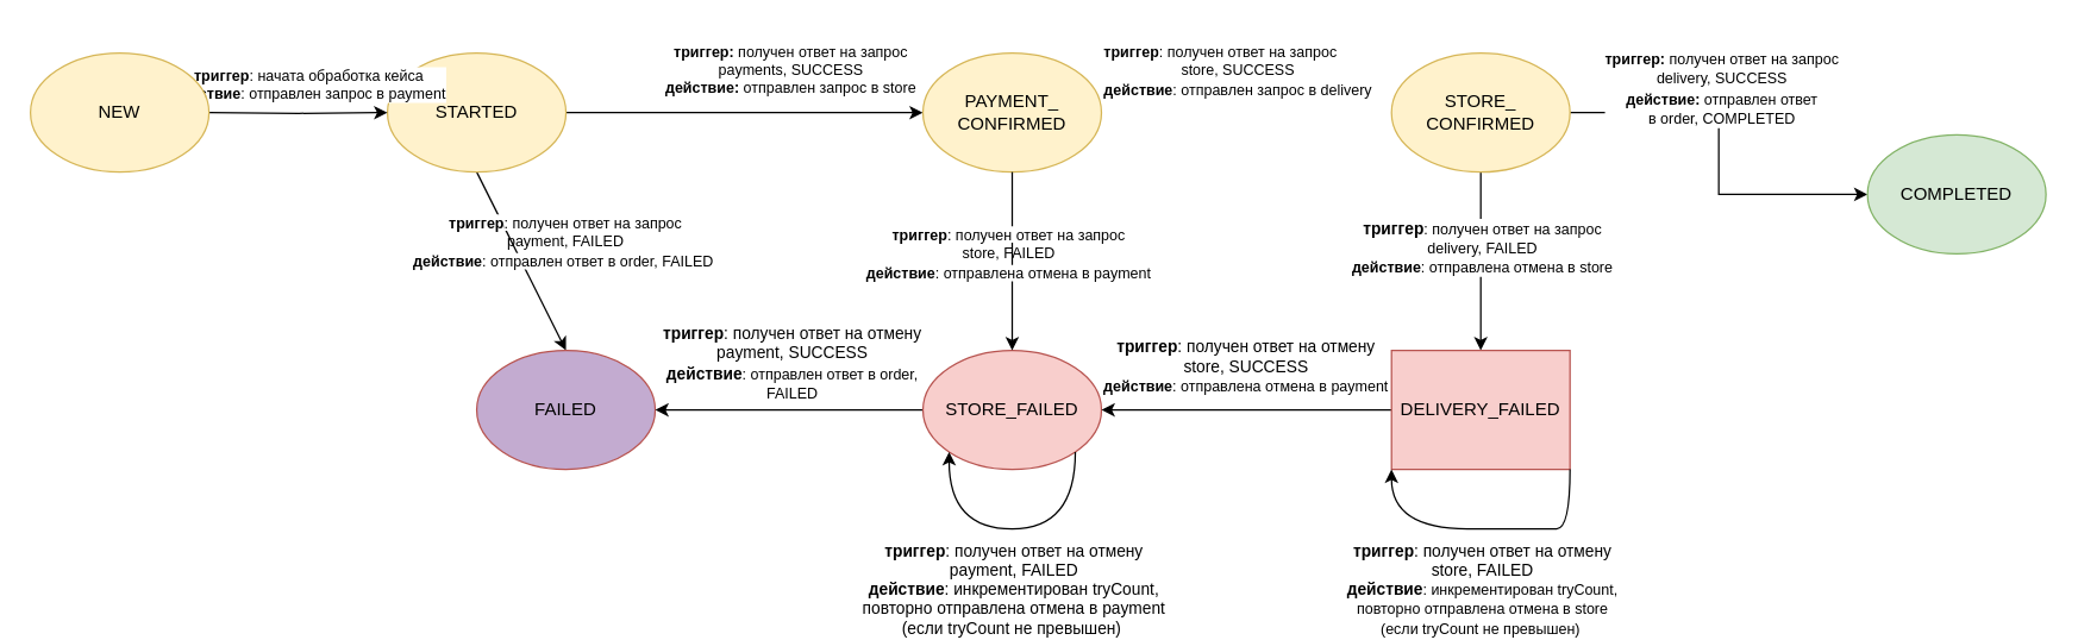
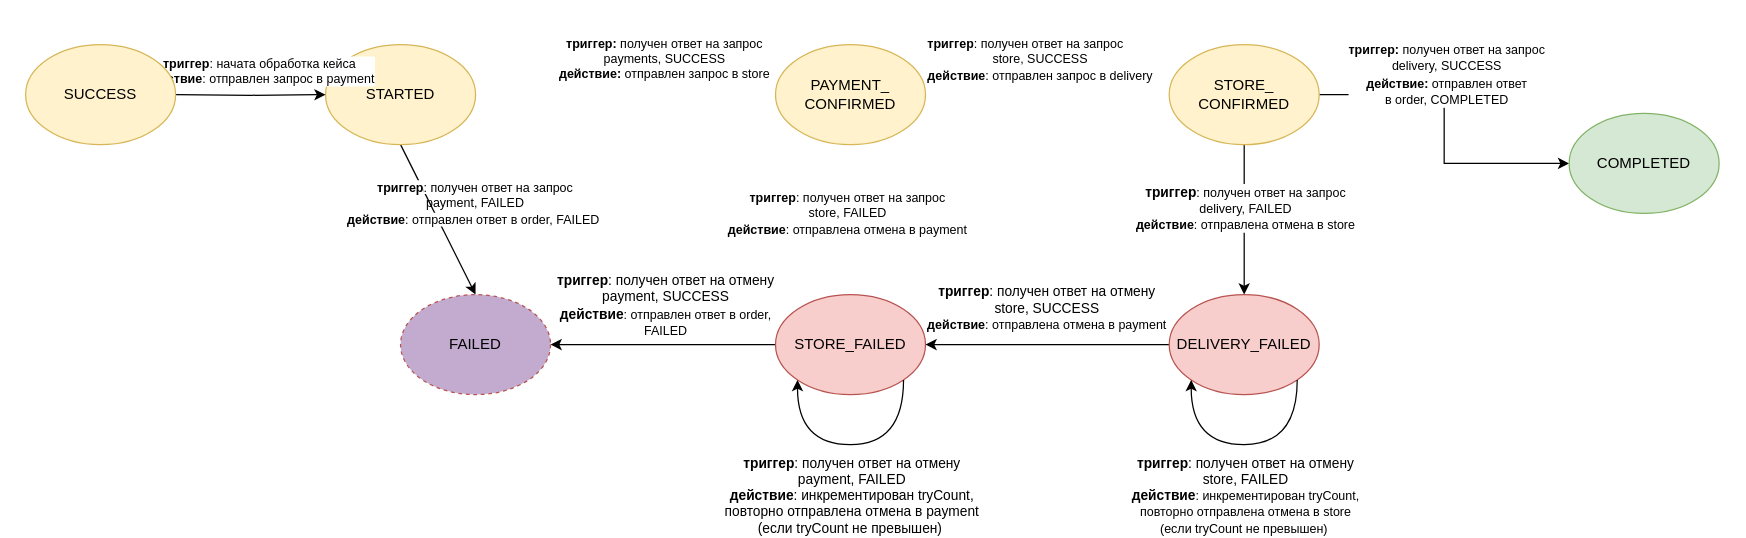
- <mxCell id="25" value="NEW" style="ellipse;whiteSpace=wrap;html=1;fillColor=#fff2cc;strokeColor=#d6b656;" parent="1" vertex="1"><mxGeometry y="35" width="120" height="80" as="geometry" x="20" /></mxCell>
+ <mxCell id="25" value="SUCCESS" style="ellipse;whiteSpace=wrap;html=1;fillColor=#fff2cc;strokeColor=#d6b656;" parent="1" vertex="1"><mxGeometry y="35" width="120" height="80" as="geometry" x="20" /></mxCell>
- <mxCell id="2" style="edgeStyle=orthogonalEdgeStyle;rounded=0;orthogonalLoop=1;jettySize=auto;html=1;exitX=1;exitY=0.5;exitDx=0;exitDy=0;entryX=0;entryY=0.5;entryDx=0;entryDy=0;" parent="1" source="4" target="7" edge="1"><mxGeometry relative="1" as="geometry" /></mxCell>
- <mxCell id="29" value="" style="edgeStyle=orthogonalEdgeStyle;rounded=0;orthogonalLoop=1;jettySize=auto;html=1;exitX=0.5;exitY=1;exitDx=0;exitDy=0;" parent="1" source="7" target="17" edge="1"><mxGeometry relative="1" as="geometry"><mxPoint x="680" y="115" as="sourcePoint" /><mxPoint x="680" y="235" as="targetPoint" /></mxGeometry></mxCell>
- <mxCell id="14" value="FAILED" style="ellipse;whiteSpace=wrap;html=1;fillColor=#C3ABD0;strokeColor=#b85450;" parent="1" vertex="1"><mxGeometry x="320" y="235" width="120" height="80" as="geometry" /></mxCell>
+ <mxCell id="14" value="FAILED" style="ellipse;whiteSpace=wrap;html=1;fillColor=#C3ABD0;strokeColor=#b85450;dashed=1;" parent="1" vertex="1"><mxGeometry x="320" y="235" width="120" height="80" as="geometry" /></mxCell>
- <mxCell id="20" value="DELIVERY_FAILED" style="whiteSpace=wrap;html=1;fillColor=#f8cecc;strokeColor=#b85450;rounded=0;" parent="1" vertex="1"><mxGeometry x="935" y="235" width="120" height="80" as="geometry" /></mxCell>
+ <mxCell id="20" value="DELIVERY_FAILED" style="ellipse;whiteSpace=wrap;html=1;fillColor=#f8cecc;strokeColor=#b85450;" parent="1" vertex="1"><mxGeometry x="935" y="235" width="120" height="80" as="geometry" /></mxCell>
